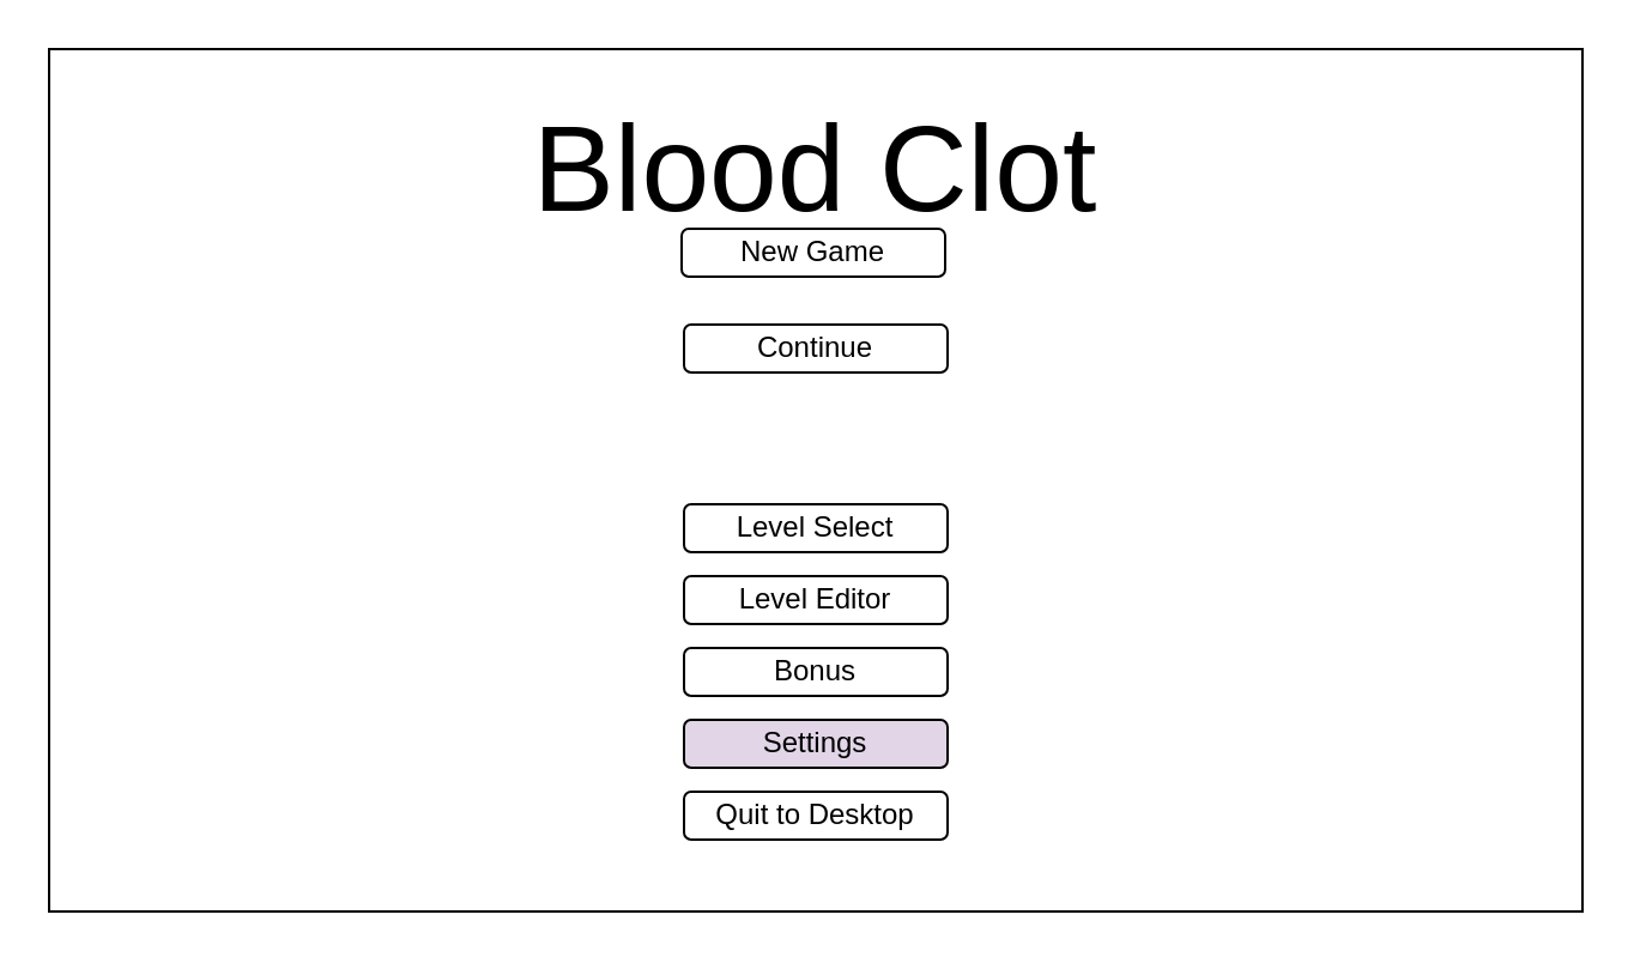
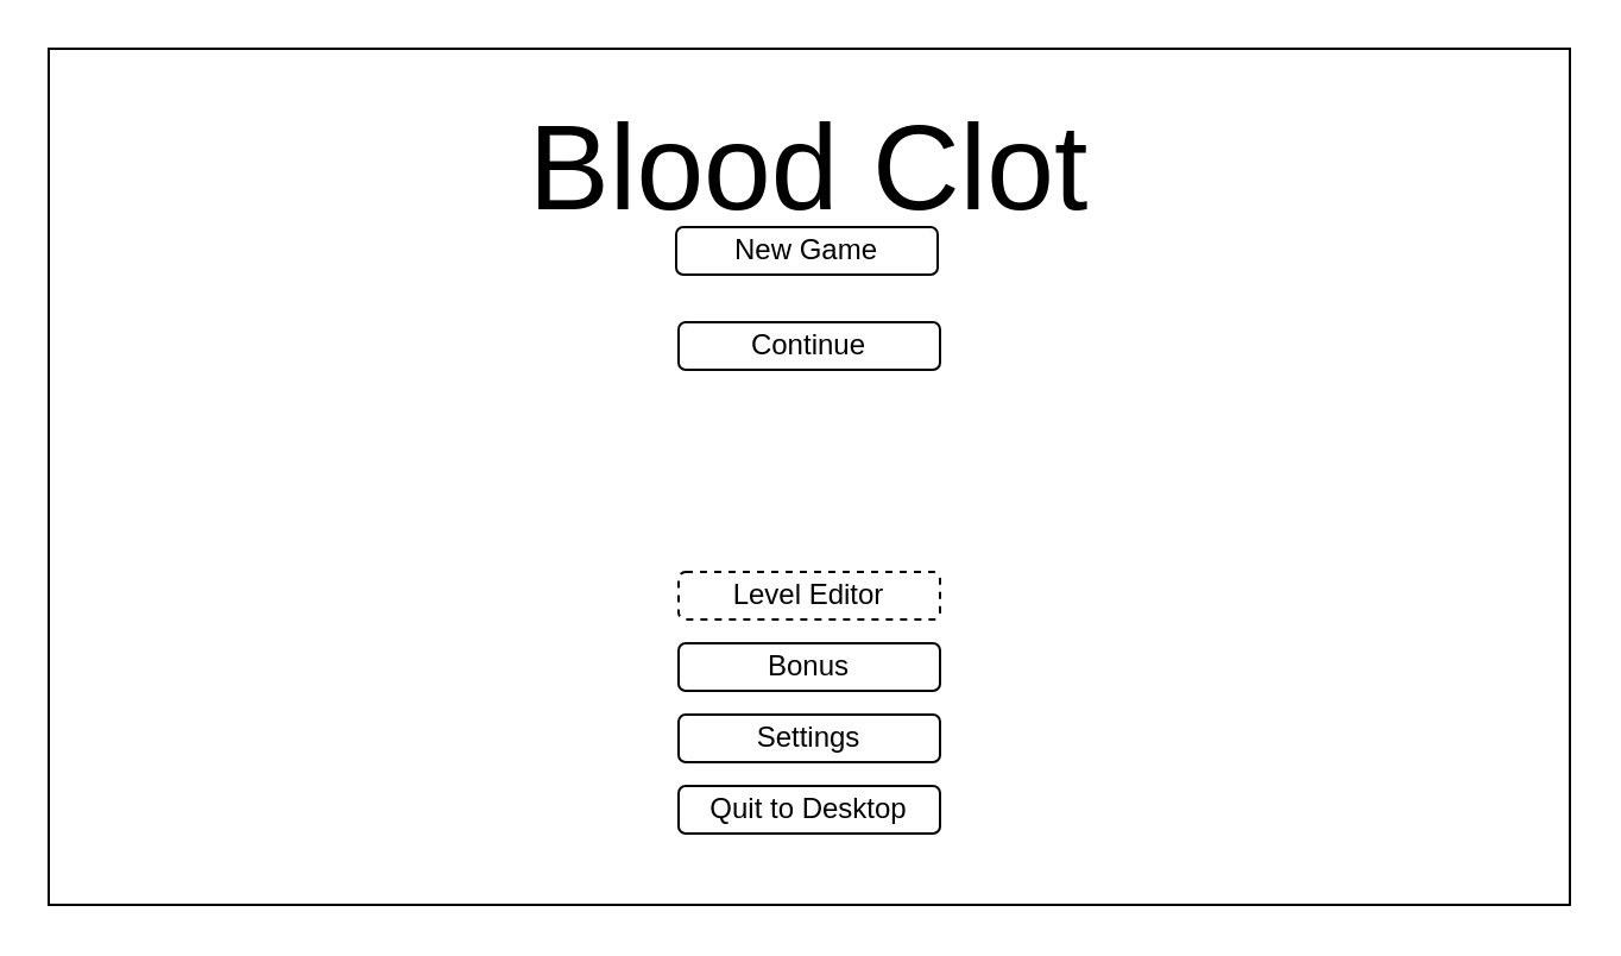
- <mxCell id="6" value="Level Select" style="rounded=1;whiteSpace=wrap;html=1;" vertex="1" parent="1"><mxGeometry x="285" y="210" width="110" height="20" as="geometry" /></mxCell>
- <mxCell id="7" value="Level Editor" style="rounded=1;whiteSpace=wrap;html=1;" vertex="1" parent="1"><mxGeometry x="285" y="240" width="110" height="20" as="geometry" /></mxCell>
+ <mxCell id="7" value="Level Editor" style="rounded=1;whiteSpace=wrap;html=1;dashed=1;" vertex="1" parent="1"><mxGeometry x="285" y="240" width="110" height="20" as="geometry" /></mxCell>
- <mxCell id="9" value="Settings" style="rounded=1;whiteSpace=wrap;html=1;fillColor=#e1d5e7;" vertex="1" parent="1"><mxGeometry x="285" y="300" width="110" height="20" as="geometry" /></mxCell>
+ <mxCell id="9" value="Settings" style="rounded=1;whiteSpace=wrap;html=1;" vertex="1" parent="1"><mxGeometry x="285" y="300" width="110" height="20" as="geometry" /></mxCell>
